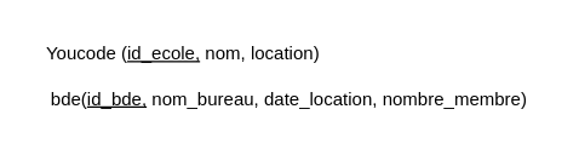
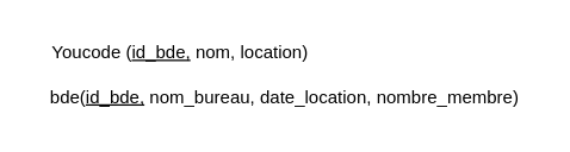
- <mxCell id="2" value="Youcode (&lt;u&gt;id_ecole,&lt;/u&gt; nom, location)" style="text;html=1;align=center;verticalAlign=middle;resizable=0;points=[];autosize=1;strokeColor=none;fillColor=none;" vertex="1" parent="1"><mxGeometry x="20" y="20" width="200" height="30" as="geometry" /></mxCell>
+ <mxCell id="2" value="Youcode (&lt;u&gt;id_bde,&lt;/u&gt; nom, location)" style="text;html=1;align=center;verticalAlign=middle;resizable=0;points=[];autosize=1;strokeColor=none;fillColor=none;" vertex="1" parent="1"><mxGeometry x="20" y="20" width="200" height="30" as="geometry" /></mxCell>
